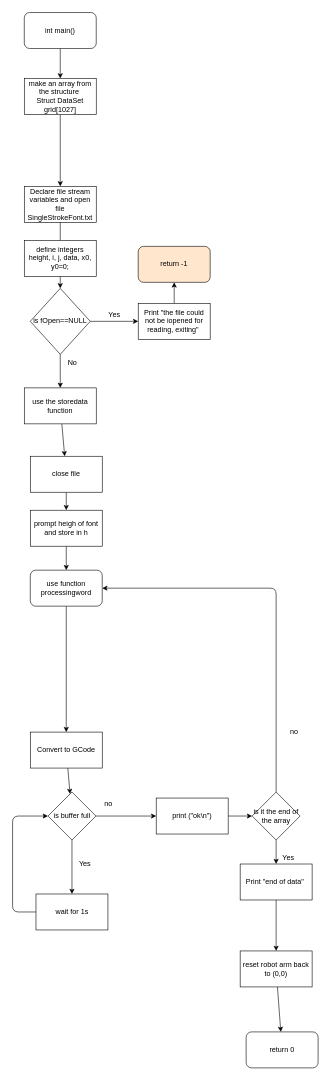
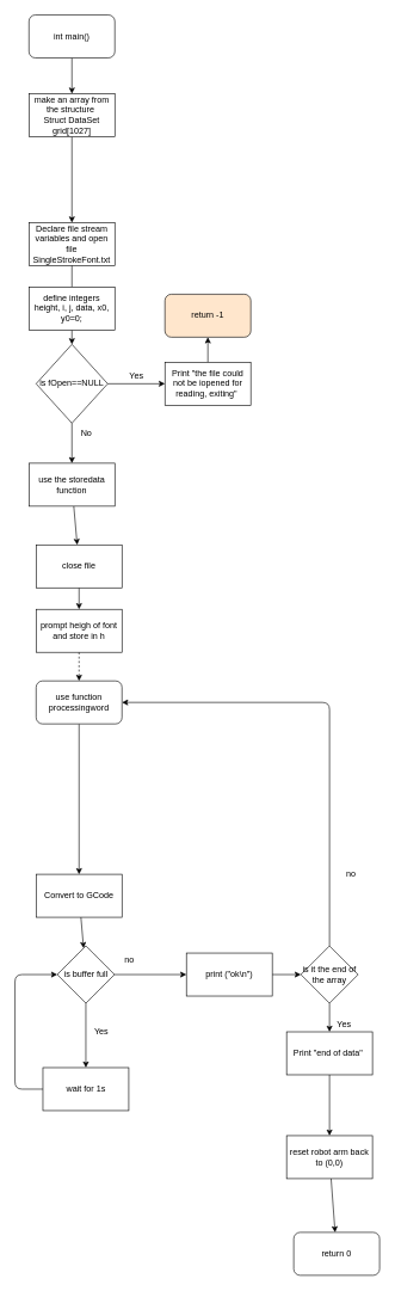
- <mxCell id="26" value="" style="edgeStyle=none;html=1;" edge="1" parent="1" source="27" target="23"><mxGeometry relative="1" as="geometry" /></mxCell>
+ <mxCell id="26" value="" style="edgeStyle=none;html=1;dashed=1;" edge="1" parent="1" source="27" target="23"><mxGeometry relative="1" as="geometry" /></mxCell>
